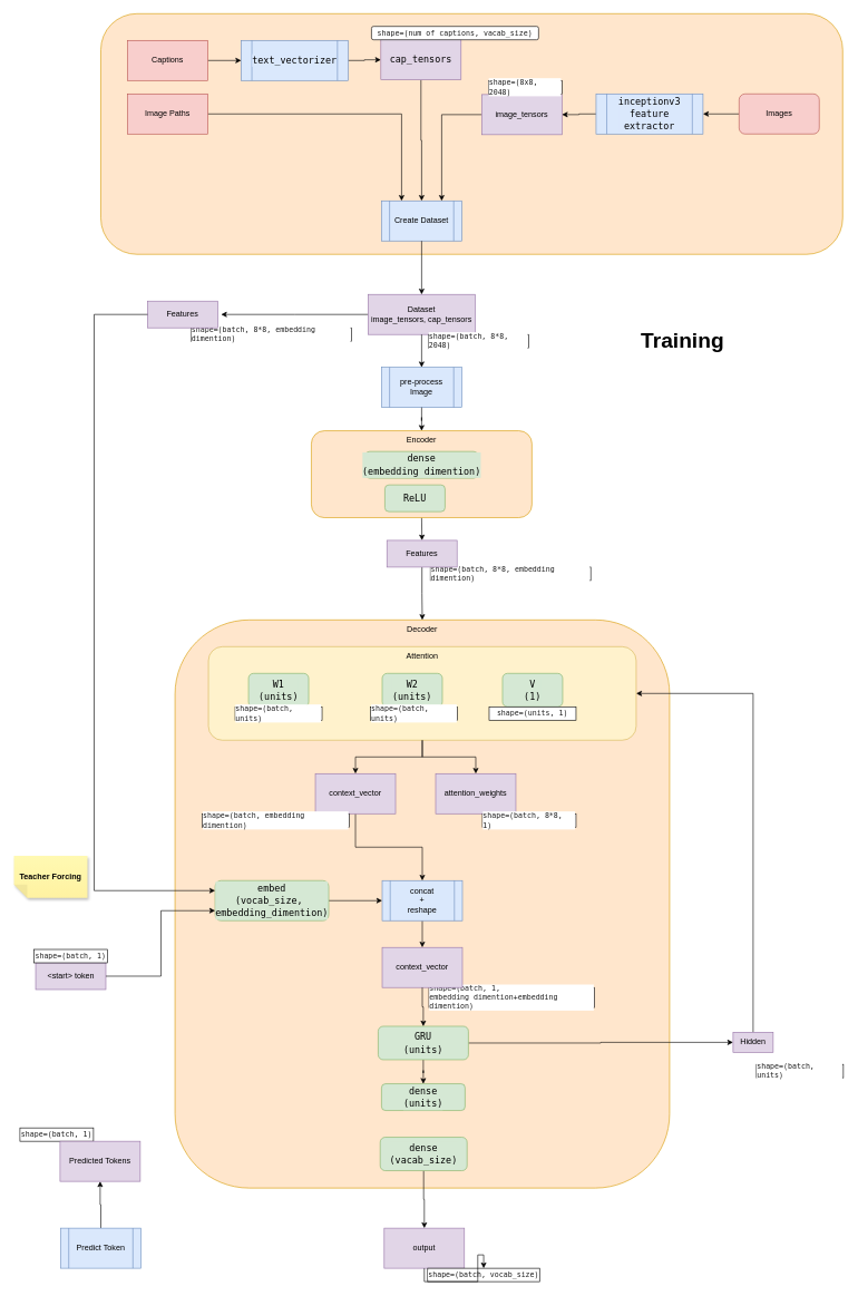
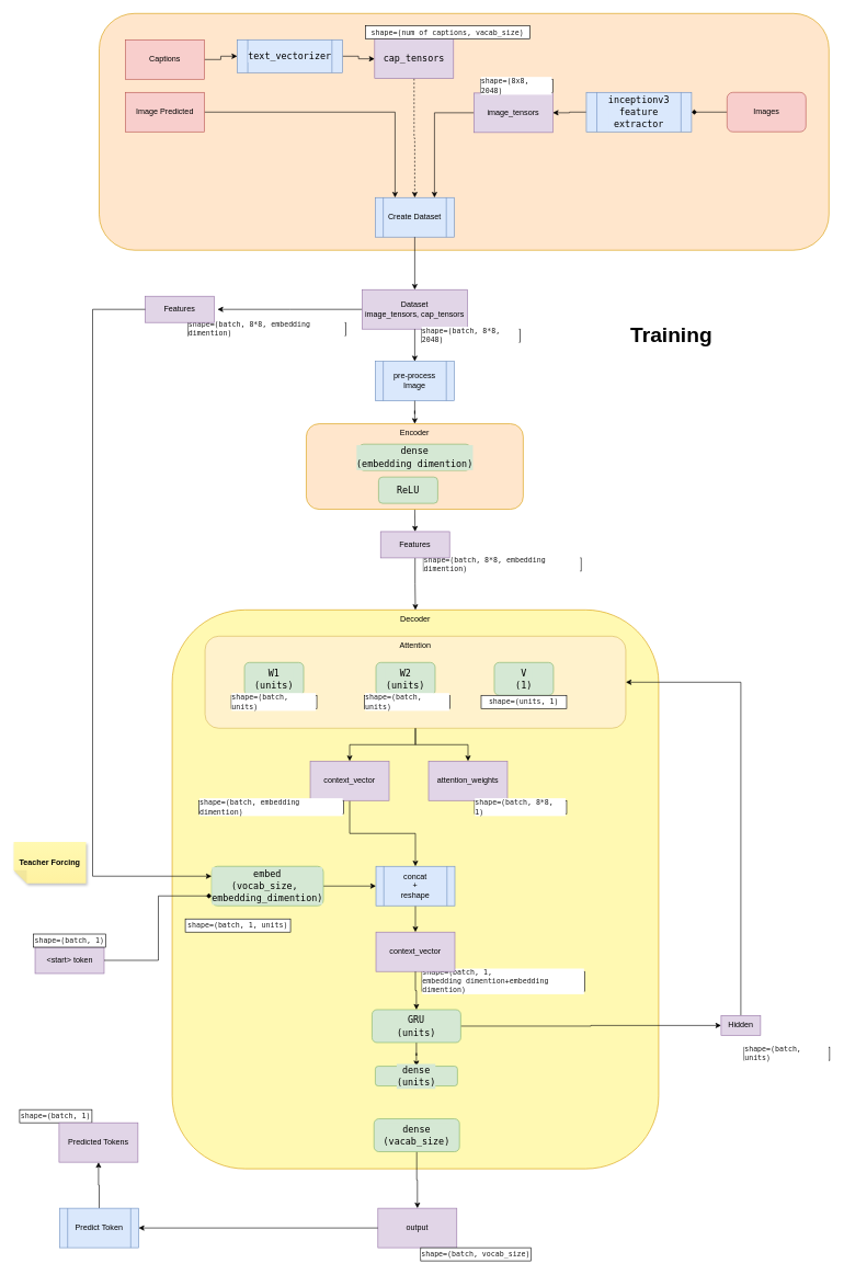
- <mxCell id="66" value="&lt;pre style=&quot;margin-bottom: 0px; margin-top: 0px; text-wrap-mode: wrap; color: rgb(31, 31, 31); text-align: start; background-color: rgb(255, 255, 255);&quot;&gt;&lt;font&gt;shape=(num of captions, vacab_size)&lt;/font&gt;&lt;/pre&gt;" style="whiteSpace=wrap;html=1;fontSize=11;rounded=1;" parent="64" vertex="1"><mxGeometry width="250" height="20" as="geometry" /></mxCell>
+ <mxCell id="66" value="&lt;pre style=&quot;margin-bottom: 0px; margin-top: 0px; text-wrap-mode: wrap; color: rgb(31, 31, 31); text-align: start; background-color: rgb(255, 255, 255);&quot;&gt;&lt;font&gt;shape=(num of captions, vacab_size)&lt;/font&gt;&lt;/pre&gt;" style="rounded=0;whiteSpace=wrap;html=1;fontSize=11;" parent="64" vertex="1"><mxGeometry width="250" height="20" as="geometry" /></mxCell>
- <mxCell id="56" value="&lt;div style=&quot;font-family: monospace, Consolas, &amp;quot;Courier New&amp;quot;, monospace; font-size: 14px; line-height: 19px; white-space: pre;&quot;&gt;text_vectorizer&lt;/div&gt;" style="shape=process;whiteSpace=wrap;html=1;backgroundOutline=1;fillColor=#dae8fc;strokeColor=#6c8ebf;labelBackgroundColor=light-dark(#dae8fc, #ededed);" parent="49" vertex="1"><mxGeometry x="210" y="40" width="160" height="60" as="geometry" /></mxCell>
+ <mxCell id="56" value="&lt;div style=&quot;font-family: monospace, Consolas, &amp;quot;Courier New&amp;quot;, monospace; font-size: 14px; line-height: 19px; white-space: pre;&quot;&gt;text_vectorizer&lt;/div&gt;" style="shape=process;whiteSpace=wrap;html=1;backgroundOutline=1;fillColor=#dae8fc;strokeColor=#6c8ebf;labelBackgroundColor=light-dark(#dae8fc, #ededed);" parent="49" vertex="1"><mxGeometry x="210" y="40" width="160" height="50" as="geometry" /></mxCell>
- <mxCell id="61" value="Image Paths" style="rounded=0;whiteSpace=wrap;html=1;fillColor=#f8cecc;strokeColor=#b85450;" parent="49" vertex="1"><mxGeometry x="40" y="120" width="120" height="60" as="geometry" /></mxCell>
+ <mxCell id="61" value="Image Predicted" style="rounded=0;whiteSpace=wrap;html=1;fillColor=#f8cecc;strokeColor=#b85450;" parent="49" vertex="1"><mxGeometry x="40" y="120" width="120" height="60" as="geometry" /></mxCell>
- <mxCell id="51" style="edgeStyle=orthogonalEdgeStyle;rounded=0;orthogonalLoop=1;jettySize=auto;html=1;" parent="49" source="52" target="59" edge="1"><mxGeometry relative="1" as="geometry" /></mxCell>
+ <mxCell id="51" style="edgeStyle=orthogonalEdgeStyle;rounded=0;orthogonalLoop=1;jettySize=auto;html=1;endArrow=diamond;" parent="49" source="52" target="59" edge="1"><mxGeometry relative="1" as="geometry" /></mxCell>
- <mxCell id="57" style="edgeStyle=orthogonalEdgeStyle;rounded=0;orthogonalLoop=1;jettySize=auto;html=1;entryX=0.5;entryY=0;entryDx=0;entryDy=0;" parent="49" source="65" target="62" edge="1"><mxGeometry relative="1" as="geometry" /></mxCell>
+ <mxCell id="57" style="edgeStyle=orthogonalEdgeStyle;rounded=0;orthogonalLoop=1;jettySize=auto;html=1;entryX=0.5;entryY=0;entryDx=0;entryDy=0;dashed=1;" parent="49" source="65" target="62" edge="1"><mxGeometry relative="1" as="geometry" /></mxCell>
- <mxCell id="3" value="Decoder" style="rounded=1;whiteSpace=wrap;html=1;verticalAlign=top;fillColor=#ffe6cc;strokeColor=#d79b00;" parent="1" vertex="1"><mxGeometry x="261" y="927" width="740" height="850" as="geometry" /></mxCell>
+ <mxCell id="3" value="Decoder" style="rounded=1;whiteSpace=wrap;html=1;verticalAlign=top;fillColor=#fff9b2;strokeColor=#d79b00;" parent="1" vertex="1"><mxGeometry x="261" y="927" width="740" height="850" as="geometry" /></mxCell>
- <mxCell id="95" style="edgeStyle=orthogonalEdgeStyle;rounded=0;orthogonalLoop=1;jettySize=auto;html=1;entryX=0;entryY=0.75;entryDx=0;entryDy=0;exitX=1;exitY=0.5;exitDx=0;exitDy=0;" edge="1" parent="1" source="34" target="10"><mxGeometry relative="1" as="geometry"><Array as="points"><mxPoint x="240" y="1460" /><mxPoint x="240" y="1362" /></Array></mxGeometry></mxCell>
+ <mxCell id="95" style="edgeStyle=orthogonalEdgeStyle;rounded=0;orthogonalLoop=1;jettySize=auto;html=1;entryX=0;entryY=0.75;entryDx=0;entryDy=0;exitX=1;exitY=0.5;exitDx=0;exitDy=0;endArrow=diamond;" edge="1" parent="1" source="34" target="10"><mxGeometry relative="1" as="geometry"><Array as="points"><mxPoint x="240" y="1460" /><mxPoint x="240" y="1362" /></Array></mxGeometry></mxCell>
+ <mxCell id="14" value="&lt;pre style=&quot;margin-bottom: 0px; margin-top: 0px; text-wrap-mode: wrap; color: rgb(31, 31, 31); text-align: start; background-color: rgb(255, 255, 255);&quot;&gt;&lt;font&gt;shape=(batch, 1, units)&lt;/font&gt;&lt;/pre&gt;" style="rounded=0;whiteSpace=wrap;html=1;fontSize=11;" parent="1" vertex="1"><mxGeometry x="281" y="1397" width="160" height="20" as="geometry" /></mxCell>
- <mxCell id="11" value="&lt;div style=&quot;font-family: monospace, Consolas, &amp;quot;Courier New&amp;quot;, monospace; font-size: 14px; line-height: 19px; white-space: pre;&quot;&gt;dense&lt;/div&gt;&lt;div style=&quot;font-family: monospace, Consolas, &amp;quot;Courier New&amp;quot;, monospace; font-size: 14px; line-height: 19px; white-space: pre;&quot;&gt;(units)&lt;/div&gt;" style="rounded=1;whiteSpace=wrap;html=1;labelBackgroundColor=light-dark(#d5e8d4, #ededed);fillColor=#d5e8d4;strokeColor=#82b366;" parent="1" vertex="1"><mxGeometry x="570" y="1621" width="125" height="40" as="geometry" /></mxCell>
+ <mxCell id="11" value="&lt;div style=&quot;font-family: monospace, Consolas, &amp;quot;Courier New&amp;quot;, monospace; font-size: 14px; line-height: 19px; white-space: pre;&quot;&gt;dense&lt;/div&gt;&lt;div style=&quot;font-family: monospace, Consolas, &amp;quot;Courier New&amp;quot;, monospace; font-size: 14px; line-height: 19px; white-space: pre;&quot;&gt;(units)&lt;/div&gt;" style="rounded=1;whiteSpace=wrap;html=1;labelBackgroundColor=light-dark(#d5e8d4, #ededed);fillColor=#d5e8d4;strokeColor=#82b366;" parent="1" vertex="1"><mxGeometry x="570" y="1621" width="125" height="30" as="geometry" /></mxCell>
- <mxCell id="86" style="edgeStyle=orthogonalEdgeStyle;rounded=0;orthogonalLoop=1;jettySize=auto;html=1;" parent="1" source="41" target="42" edge="1"><mxGeometry relative="1" as="geometry" /></mxCell>
+ <mxCell id="86" style="edgeStyle=orthogonalEdgeStyle;rounded=0;orthogonalLoop=1;jettySize=auto;html=1;entryX=1;entryY=0.5;entryDx=0;entryDy=0;" parent="1" source="41" target="16" edge="1"><mxGeometry relative="1" as="geometry" /></mxCell>
